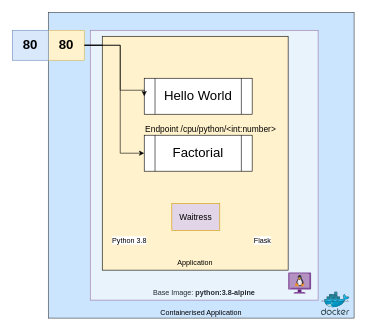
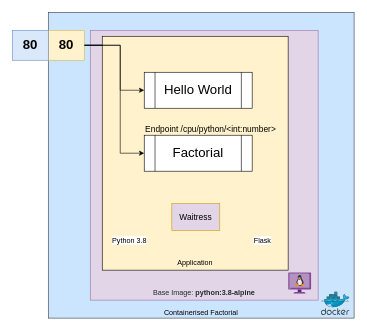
- <mxCell id="13" value="Hello World" style="shape=process;whiteSpace=wrap;html=1;backgroundOutline=1;labelBackgroundColor=none;fontSize=22;" vertex="1" parent="1"><mxGeometry x="240" y="130" width="180" height="60" as="geometry" /></mxCell>
+ <mxCell id="13" value="Hello World" style="shape=process;whiteSpace=wrap;html=1;backgroundOutline=1;labelBackgroundColor=none;fontSize=22;" vertex="1" parent="1"><mxGeometry x="240" y="120" width="180" height="60" as="geometry" /></mxCell>
- <mxCell id="3" value="&lt;span style=&quot;color: rgb(36, 41, 46); font-size: 12px;&quot;&gt;Base Image: &lt;b&gt;python:3.8-alpine&lt;/b&gt;&lt;/span&gt;" style="rounded=0;whiteSpace=wrap;html=1;fontSize=22;verticalAlign=bottom;strokeColor=#9673a6;fillColor=#e8f3fc;labelBackgroundColor=none;" vertex="1" parent="1"><mxGeometry x="150" y="50" width="380" height="450" as="geometry" /></mxCell>
+ <mxCell id="3" value="&lt;span style=&quot;color: rgb(36, 41, 46); font-size: 12px;&quot;&gt;Base Image: &lt;b&gt;python:3.8-alpine&lt;/b&gt;&lt;/span&gt;" style="rounded=0;whiteSpace=wrap;html=1;fontSize=22;verticalAlign=bottom;strokeColor=#9673a6;fillColor=#e1d5e7;labelBackgroundColor=none;" vertex="1" parent="1"><mxGeometry x="150" y="50" width="380" height="450" as="geometry" /></mxCell>
- <mxCell id="2" value="Containerised Application" style="whiteSpace=wrap;html=1;aspect=fixed;fillColor=#cce5ff;strokeColor=#36393d;labelPosition=center;verticalLabelPosition=middle;align=center;verticalAlign=bottom;" parent="1" vertex="1"><mxGeometry x="80" y="20" width="510" height="510" as="geometry" /></mxCell>
+ <mxCell id="2" value="Containerised Factorial" style="whiteSpace=wrap;html=1;aspect=fixed;fillColor=#cce5ff;strokeColor=#36393d;labelPosition=center;verticalLabelPosition=middle;align=center;verticalAlign=bottom;" parent="1" vertex="1"><mxGeometry x="80" y="20" width="510" height="510" as="geometry" /></mxCell>
